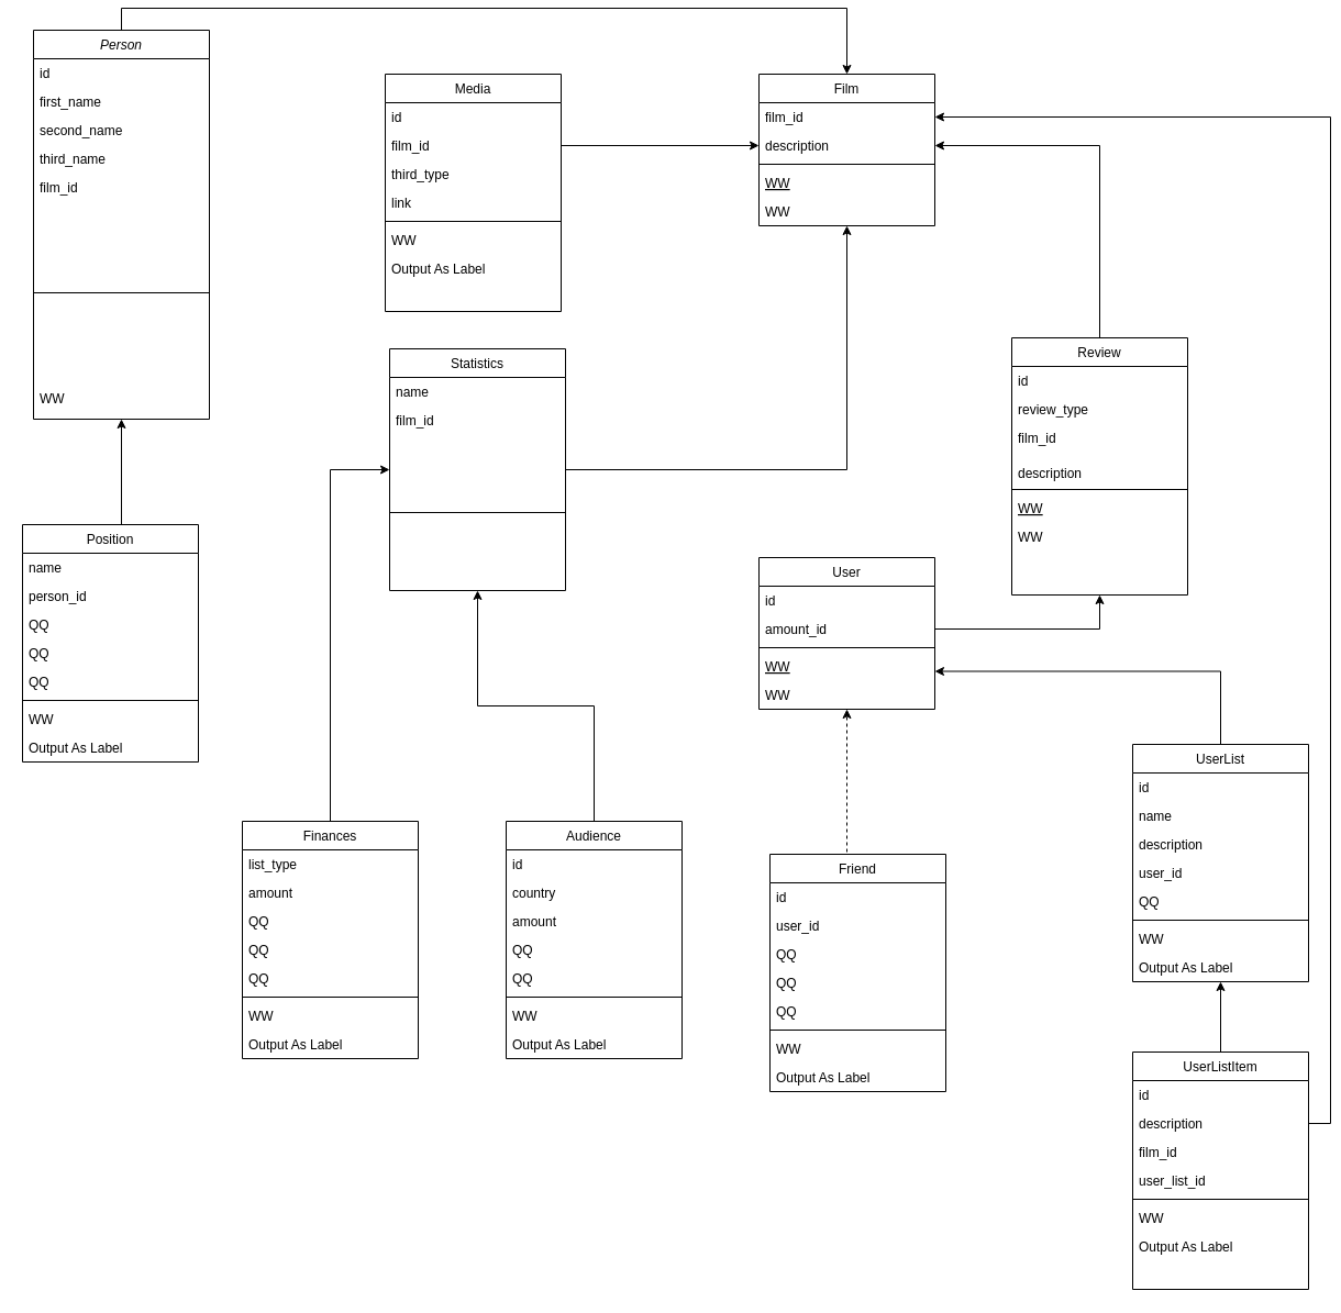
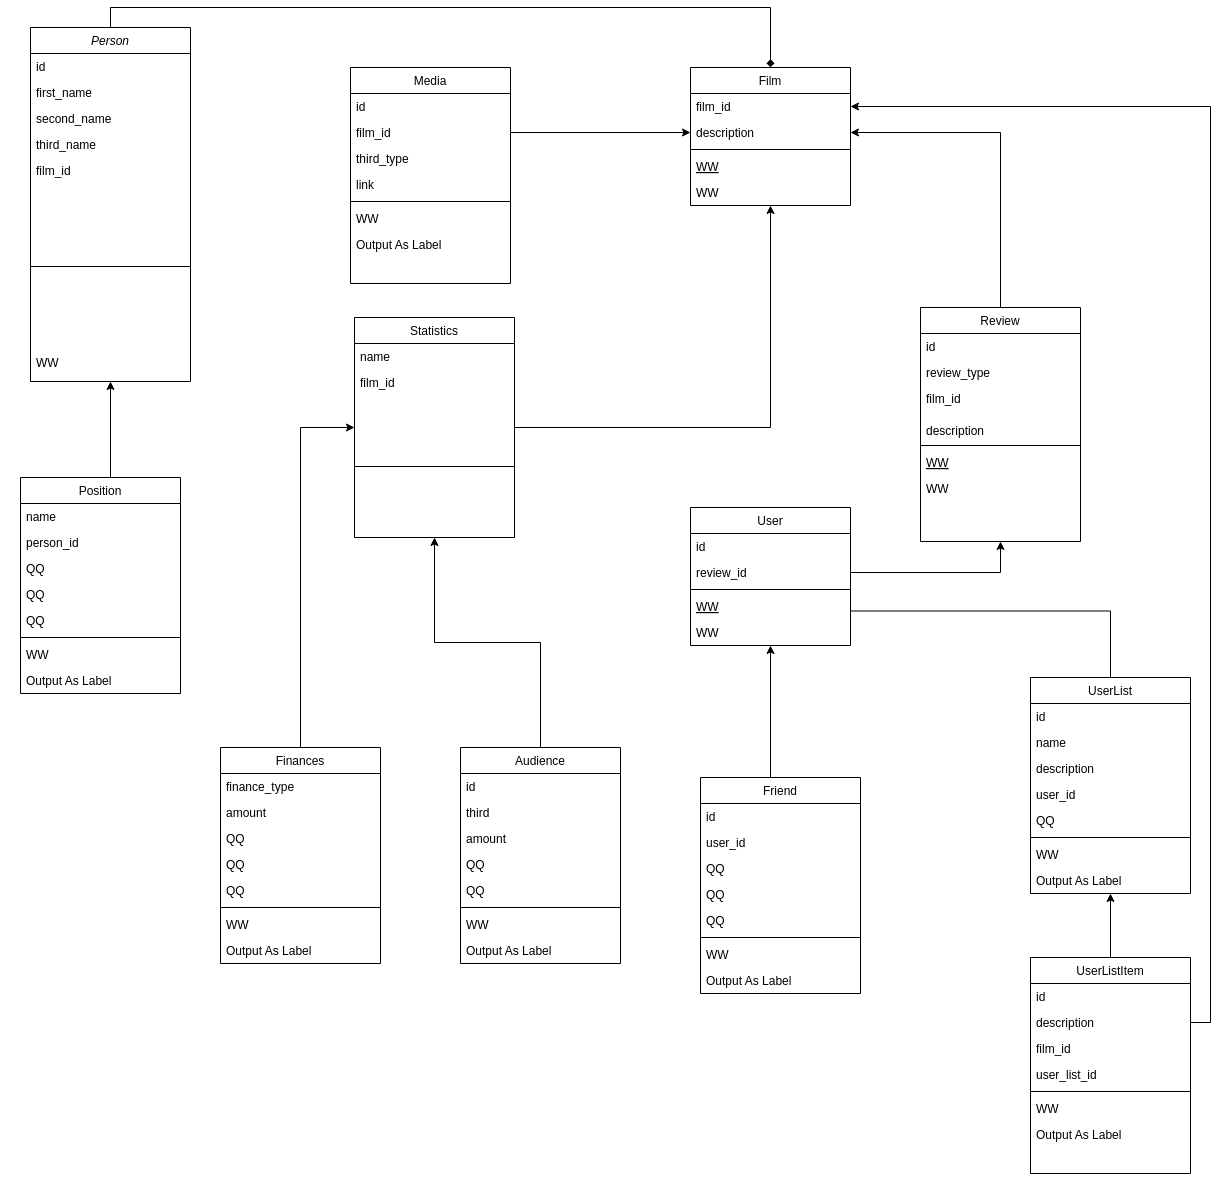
- <mxCell id="2" style="edgeStyle=orthogonalEdgeStyle;rounded=0;orthogonalLoop=1;jettySize=auto;html=1;exitX=0.5;exitY=0;exitDx=0;exitDy=0;entryX=0.5;entryY=0;entryDx=0;entryDy=0;" edge="1" parent="1" source="3" target="11"><mxGeometry relative="1" as="geometry" /></mxCell>
+ <mxCell id="2" style="edgeStyle=orthogonalEdgeStyle;rounded=0;orthogonalLoop=1;jettySize=auto;html=1;exitX=0.5;exitY=0;exitDx=0;exitDy=0;entryX=0.5;entryY=0;entryDx=0;entryDy=0;endArrow=diamond;" edge="1" parent="1" source="3" target="11"><mxGeometry relative="1" as="geometry" /></mxCell>
- <mxCell id="34" value="amount_id" style="text;align=left;verticalAlign=top;spacingLeft=4;spacingRight=4;overflow=hidden;rotatable=0;points=[[0,0.5],[1,0.5]];portConstraint=eastwest;rounded=0;shadow=0;html=0;" vertex="1" parent="32"><mxGeometry y="52" width="160" height="26" as="geometry" /></mxCell>
+ <mxCell id="34" value="review_id" style="text;align=left;verticalAlign=top;spacingLeft=4;spacingRight=4;overflow=hidden;rotatable=0;points=[[0,0.5],[1,0.5]];portConstraint=eastwest;rounded=0;shadow=0;html=0;" vertex="1" parent="32"><mxGeometry y="52" width="160" height="26" as="geometry" /></mxCell>
- <mxCell id="85" style="edgeStyle=orthogonalEdgeStyle;rounded=0;orthogonalLoop=1;jettySize=auto;html=1;exitX=0.5;exitY=0;exitDx=0;exitDy=0;entryX=1;entryY=0.75;entryDx=0;entryDy=0;" edge="1" parent="1" source="86" target="32"><mxGeometry relative="1" as="geometry" /></mxCell>
+ <mxCell id="85" style="edgeStyle=orthogonalEdgeStyle;rounded=0;orthogonalLoop=1;jettySize=auto;html=1;exitX=0.5;exitY=0;exitDx=0;exitDy=0;entryX=1;entryY=0.75;entryDx=0;entryDy=0;endArrow=none;" edge="1" parent="1" source="86" target="32"><mxGeometry relative="1" as="geometry" /></mxCell>
- <mxCell id="75" style="edgeStyle=orthogonalEdgeStyle;rounded=0;orthogonalLoop=1;jettySize=auto;html=1;exitX=0.5;exitY=0;exitDx=0;exitDy=0;entryX=0.5;entryY=1;entryDx=0;entryDy=0;dashed=1;" edge="1" parent="1" source="76" target="32"><mxGeometry relative="1" as="geometry"><Array as="points"><mxPoint x="770" y="770" /></Array></mxGeometry></mxCell>
+ <mxCell id="75" style="edgeStyle=orthogonalEdgeStyle;rounded=0;orthogonalLoop=1;jettySize=auto;html=1;exitX=0.5;exitY=0;exitDx=0;exitDy=0;entryX=0.5;entryY=1;entryDx=0;entryDy=0;" edge="1" parent="1" source="76" target="32"><mxGeometry relative="1" as="geometry"><Array as="points"><mxPoint x="770" y="770" /></Array></mxGeometry></mxCell>
- <mxCell id="49" value="list_type" style="text;align=left;verticalAlign=top;spacingLeft=4;spacingRight=4;overflow=hidden;rotatable=0;points=[[0,0.5],[1,0.5]];portConstraint=eastwest;" vertex="1" parent="48"><mxGeometry y="26" width="160" height="26" as="geometry" /></mxCell>
+ <mxCell id="49" value="finance_type" style="text;align=left;verticalAlign=top;spacingLeft=4;spacingRight=4;overflow=hidden;rotatable=0;points=[[0,0.5],[1,0.5]];portConstraint=eastwest;" vertex="1" parent="48"><mxGeometry y="26" width="160" height="26" as="geometry" /></mxCell>
- <mxCell id="60" value="country" style="text;align=left;verticalAlign=top;spacingLeft=4;spacingRight=4;overflow=hidden;rotatable=0;points=[[0,0.5],[1,0.5]];portConstraint=eastwest;rounded=0;shadow=0;html=0;" vertex="1" parent="58"><mxGeometry y="52" width="160" height="26" as="geometry" /></mxCell>
+ <mxCell id="60" value="third" style="text;align=left;verticalAlign=top;spacingLeft=4;spacingRight=4;overflow=hidden;rotatable=0;points=[[0,0.5],[1,0.5]];portConstraint=eastwest;rounded=0;shadow=0;html=0;" vertex="1" parent="58"><mxGeometry y="52" width="160" height="26" as="geometry" /></mxCell>
